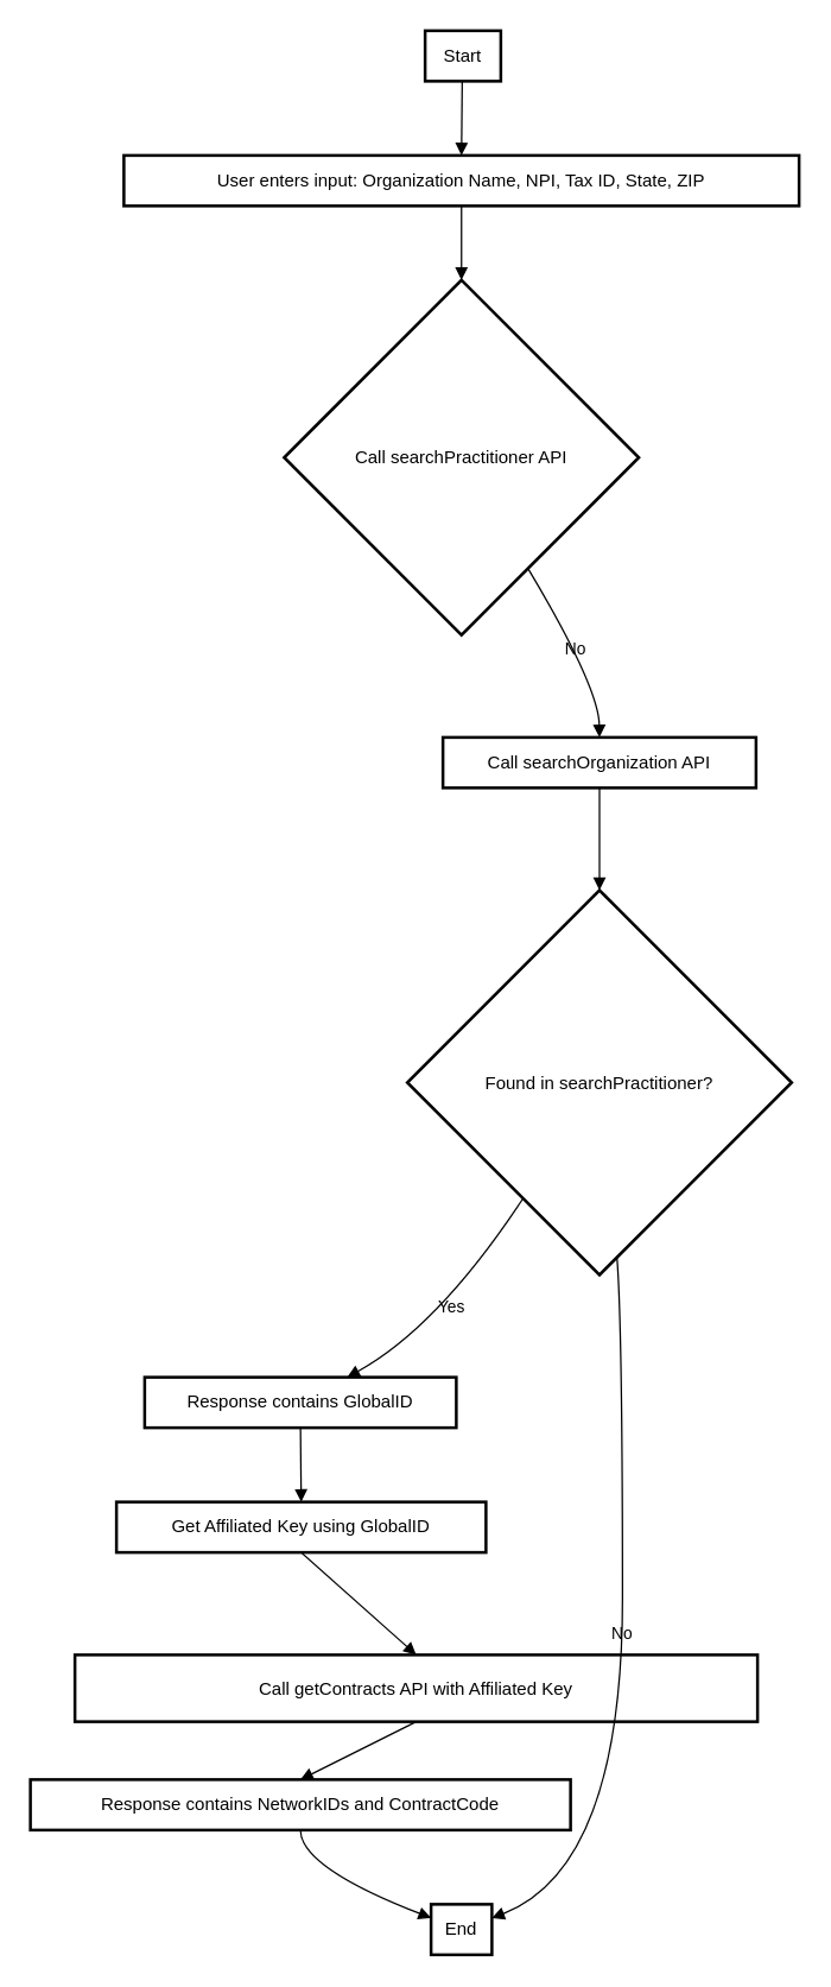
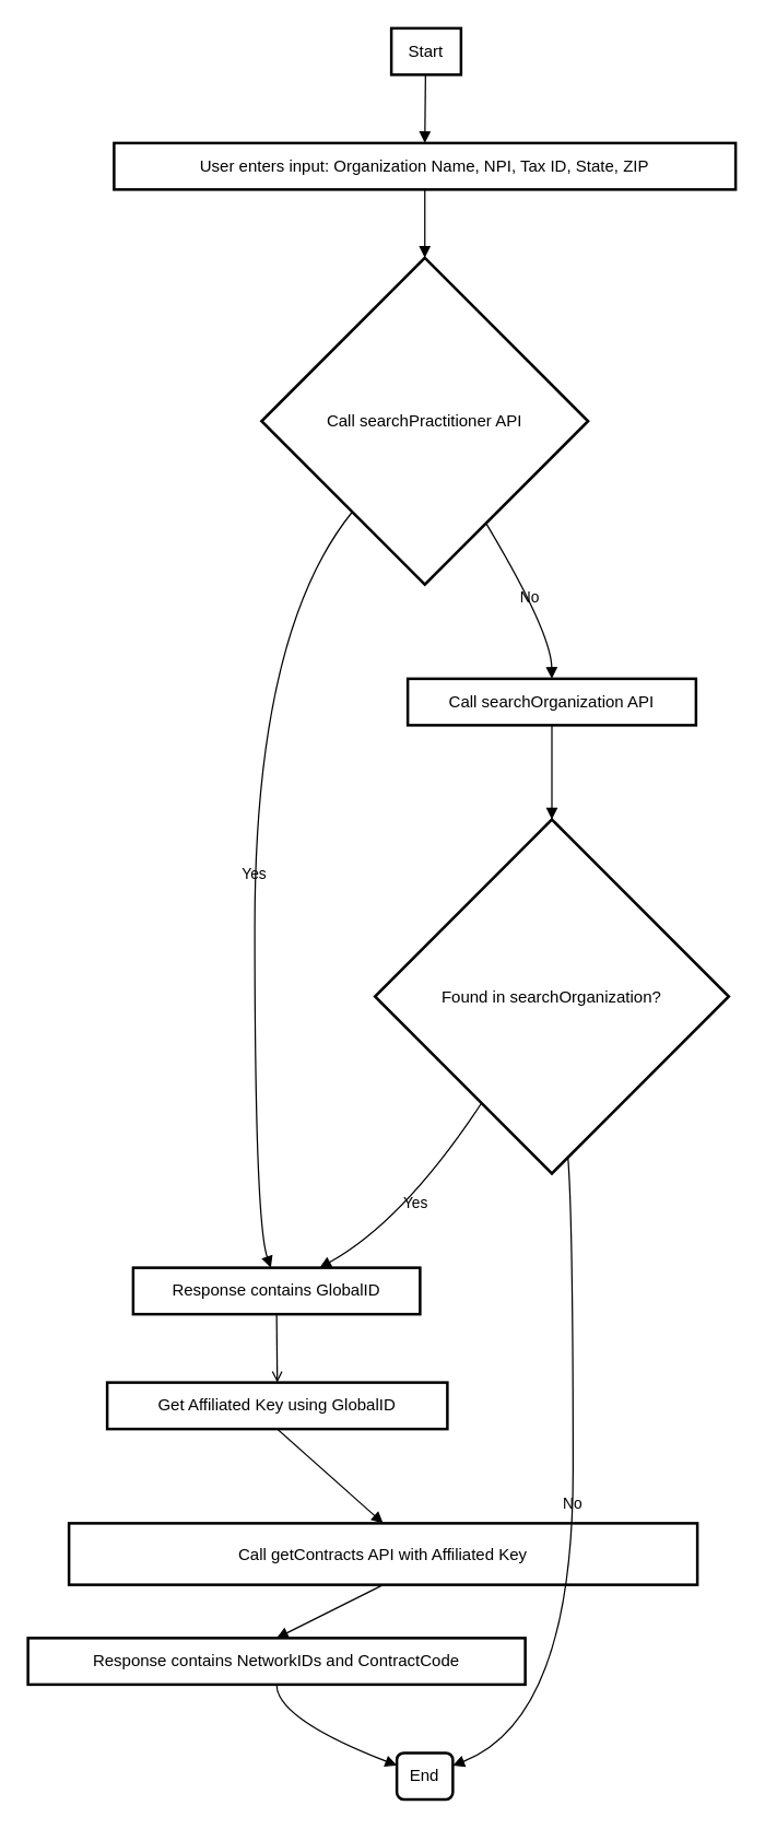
+ <mxCell id="14" value="Yes" style="curved=1;startArrow=none;endArrow=block;exitX=0.1;exitY=1;entryX=0.48;entryY=0;rounded=0;labelBorderColor=none;fontColor=default;labelBackgroundColor=none;" parent="1" source="4" target="5" edge="1"><mxGeometry relative="1" as="geometry"><Array as="points"><mxPoint x="186" y="462" /><mxPoint x="186" y="893" /></Array></mxGeometry></mxCell>
- <mxCell id="7" value="Found in searchPractitioner?" style="rhombus;strokeWidth=2;whiteSpace=wrap;labelBorderColor=none;fontColor=default;labelBackgroundColor=none;" parent="1" vertex="1"><mxGeometry x="274" y="599" width="259" height="259" as="geometry" /></mxCell>
+ <mxCell id="7" value="Found in searchOrganization?" style="rhombus;strokeWidth=2;whiteSpace=wrap;labelBorderColor=none;fontColor=default;labelBackgroundColor=none;" parent="1" vertex="1"><mxGeometry x="274" y="599" width="259" height="259" as="geometry" /></mxCell>
- <mxCell id="19" value="" style="curved=1;startArrow=none;endArrow=block;exitX=0.5;exitY=1;entryX=0.5;entryY=0;rounded=0;labelBorderColor=none;fontColor=default;labelBackgroundColor=none;" parent="1" source="5" target="9" edge="1"><mxGeometry relative="1" as="geometry"><Array as="points" /></mxGeometry></mxCell>
+ <mxCell id="19" value="" style="curved=1;startArrow=none;endArrow=open;exitX=0.5;exitY=1;entryX=0.5;entryY=0;rounded=0;labelBorderColor=none;fontColor=default;labelBackgroundColor=none;" parent="1" source="5" target="9" edge="1"><mxGeometry relative="1" as="geometry"><Array as="points" /></mxGeometry></mxCell>
- <mxCell id="8" value="End" style="whiteSpace=wrap;strokeWidth=2;labelBorderColor=none;fontColor=default;labelBackgroundColor=none;" parent="1" vertex="1"><mxGeometry x="290" y="1282" width="41" height="34" as="geometry" /></mxCell>
+ <mxCell id="8" value="End" style="whiteSpace=wrap;strokeWidth=2;labelBorderColor=none;fontColor=default;labelBackgroundColor=none;rounded=1;" parent="1" vertex="1"><mxGeometry x="290" y="1282" width="41" height="34" as="geometry" /></mxCell>
